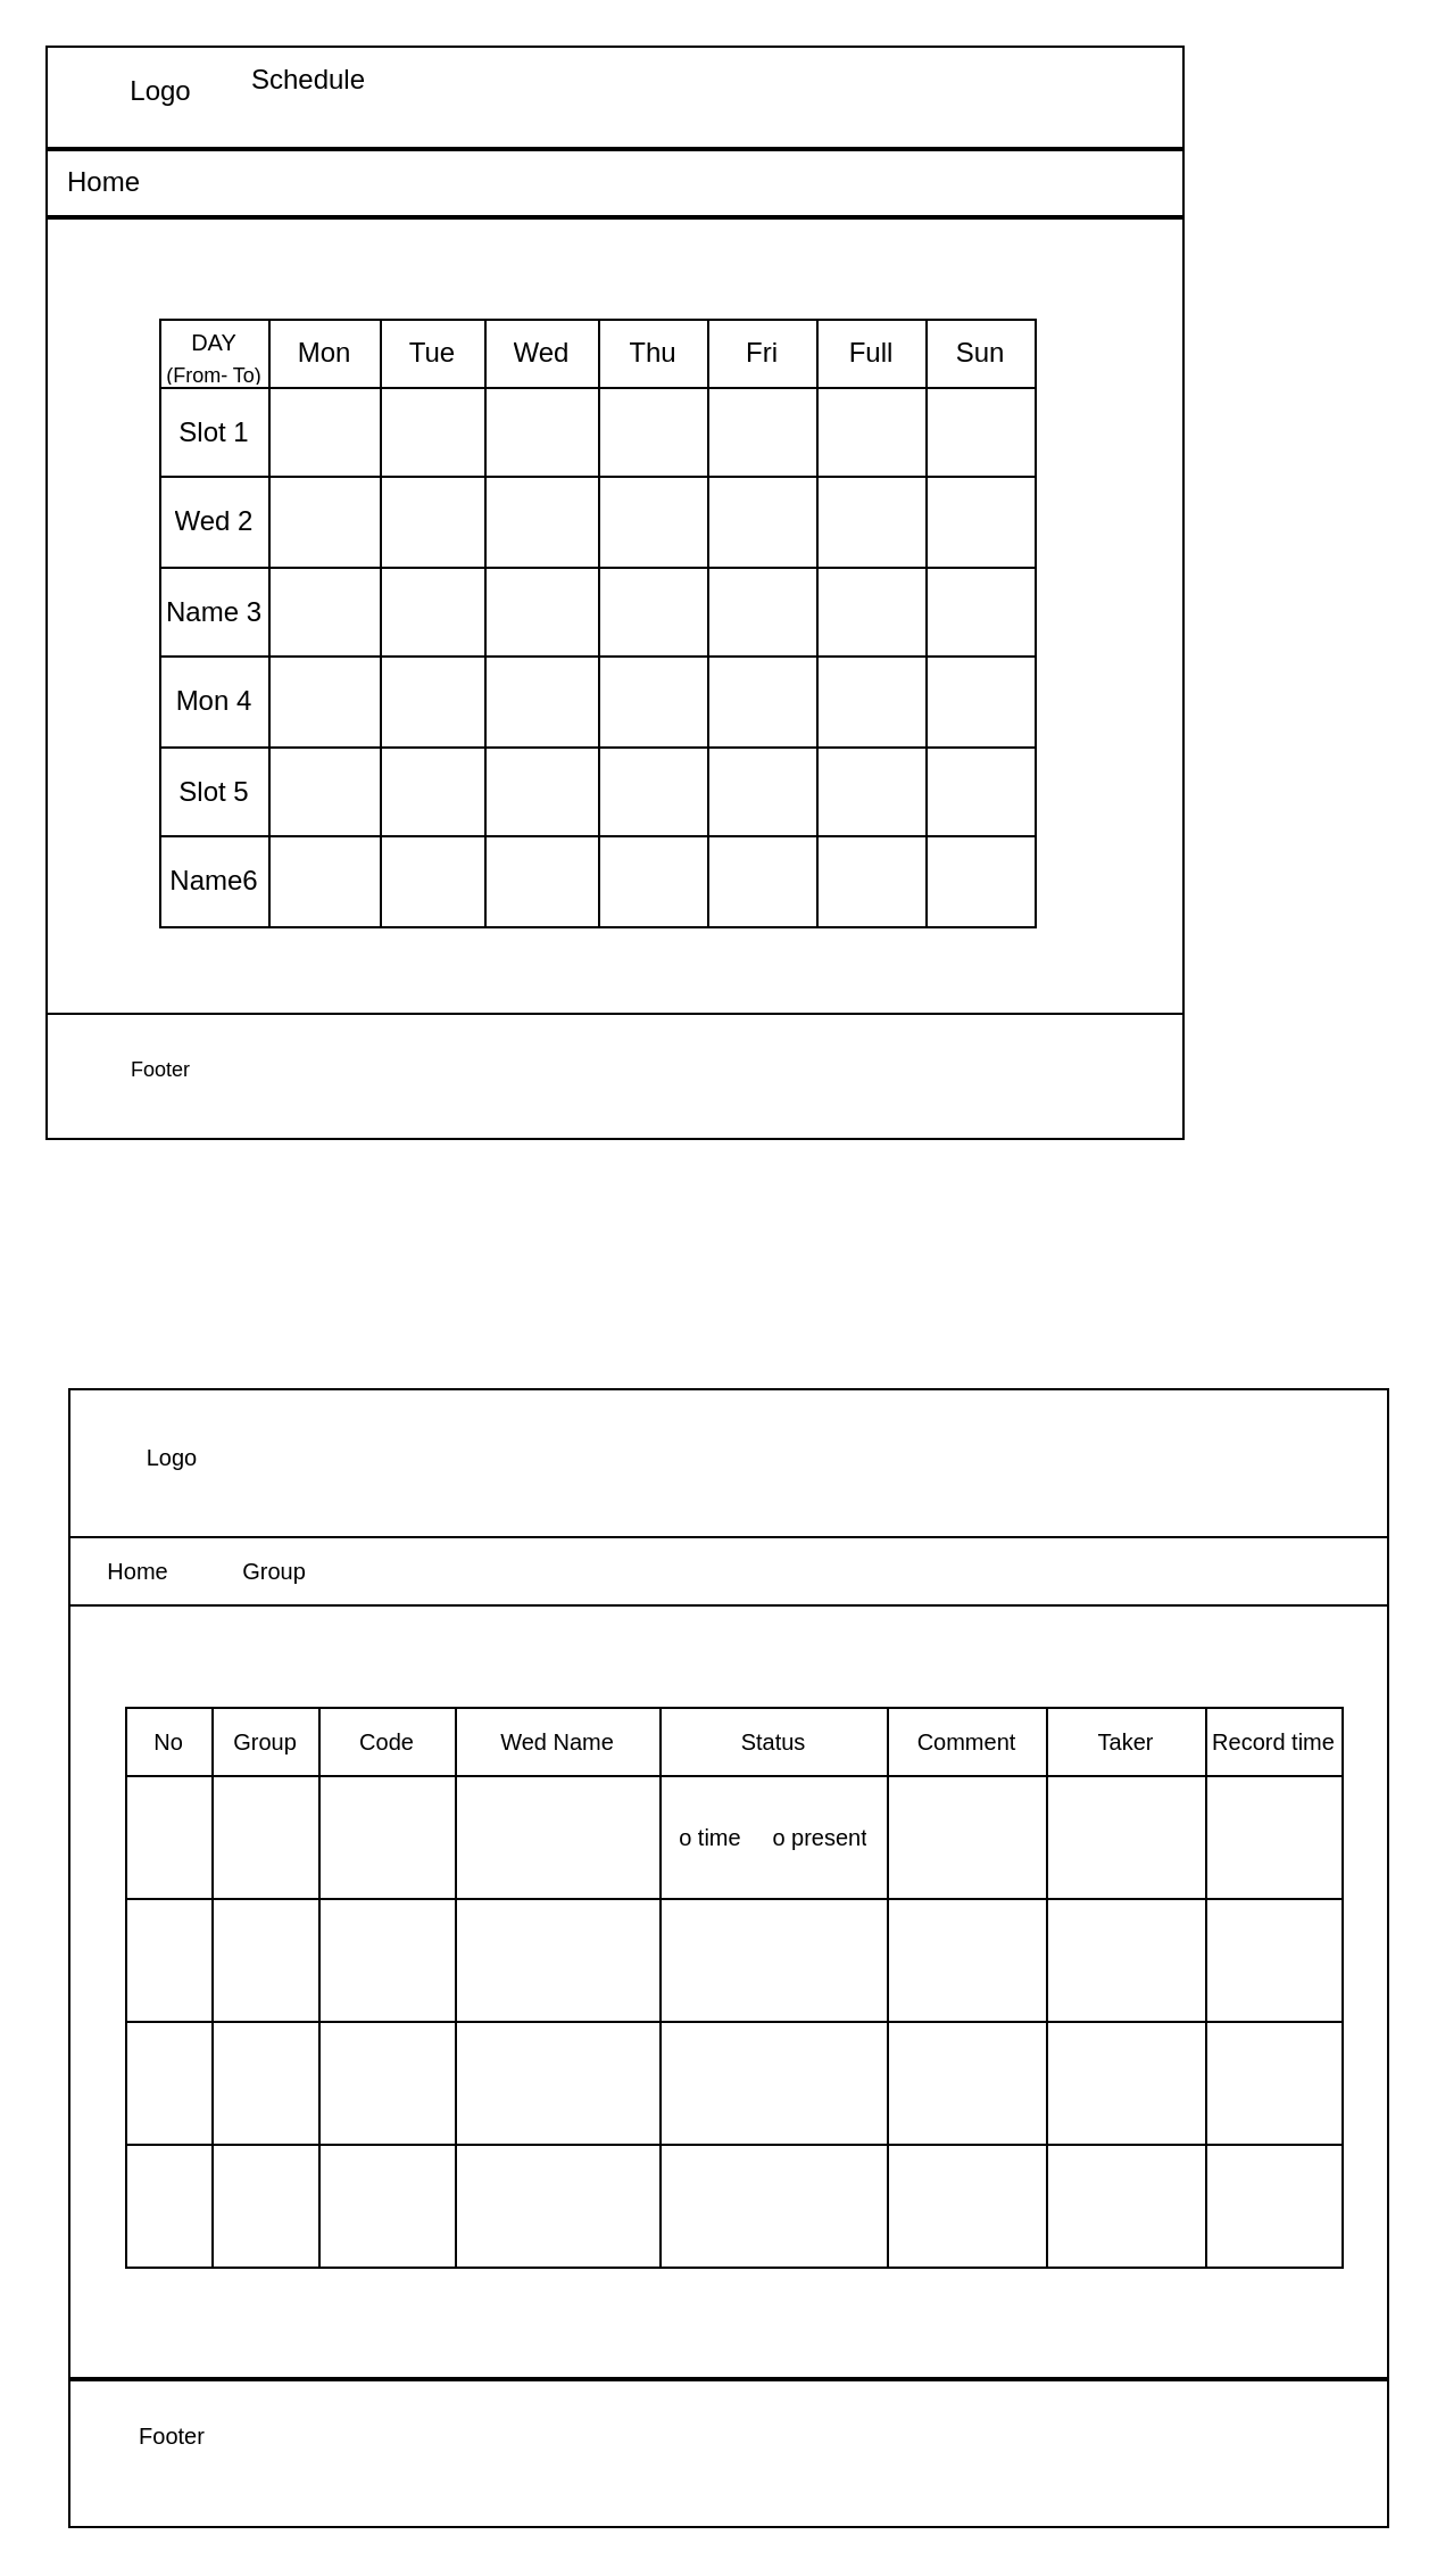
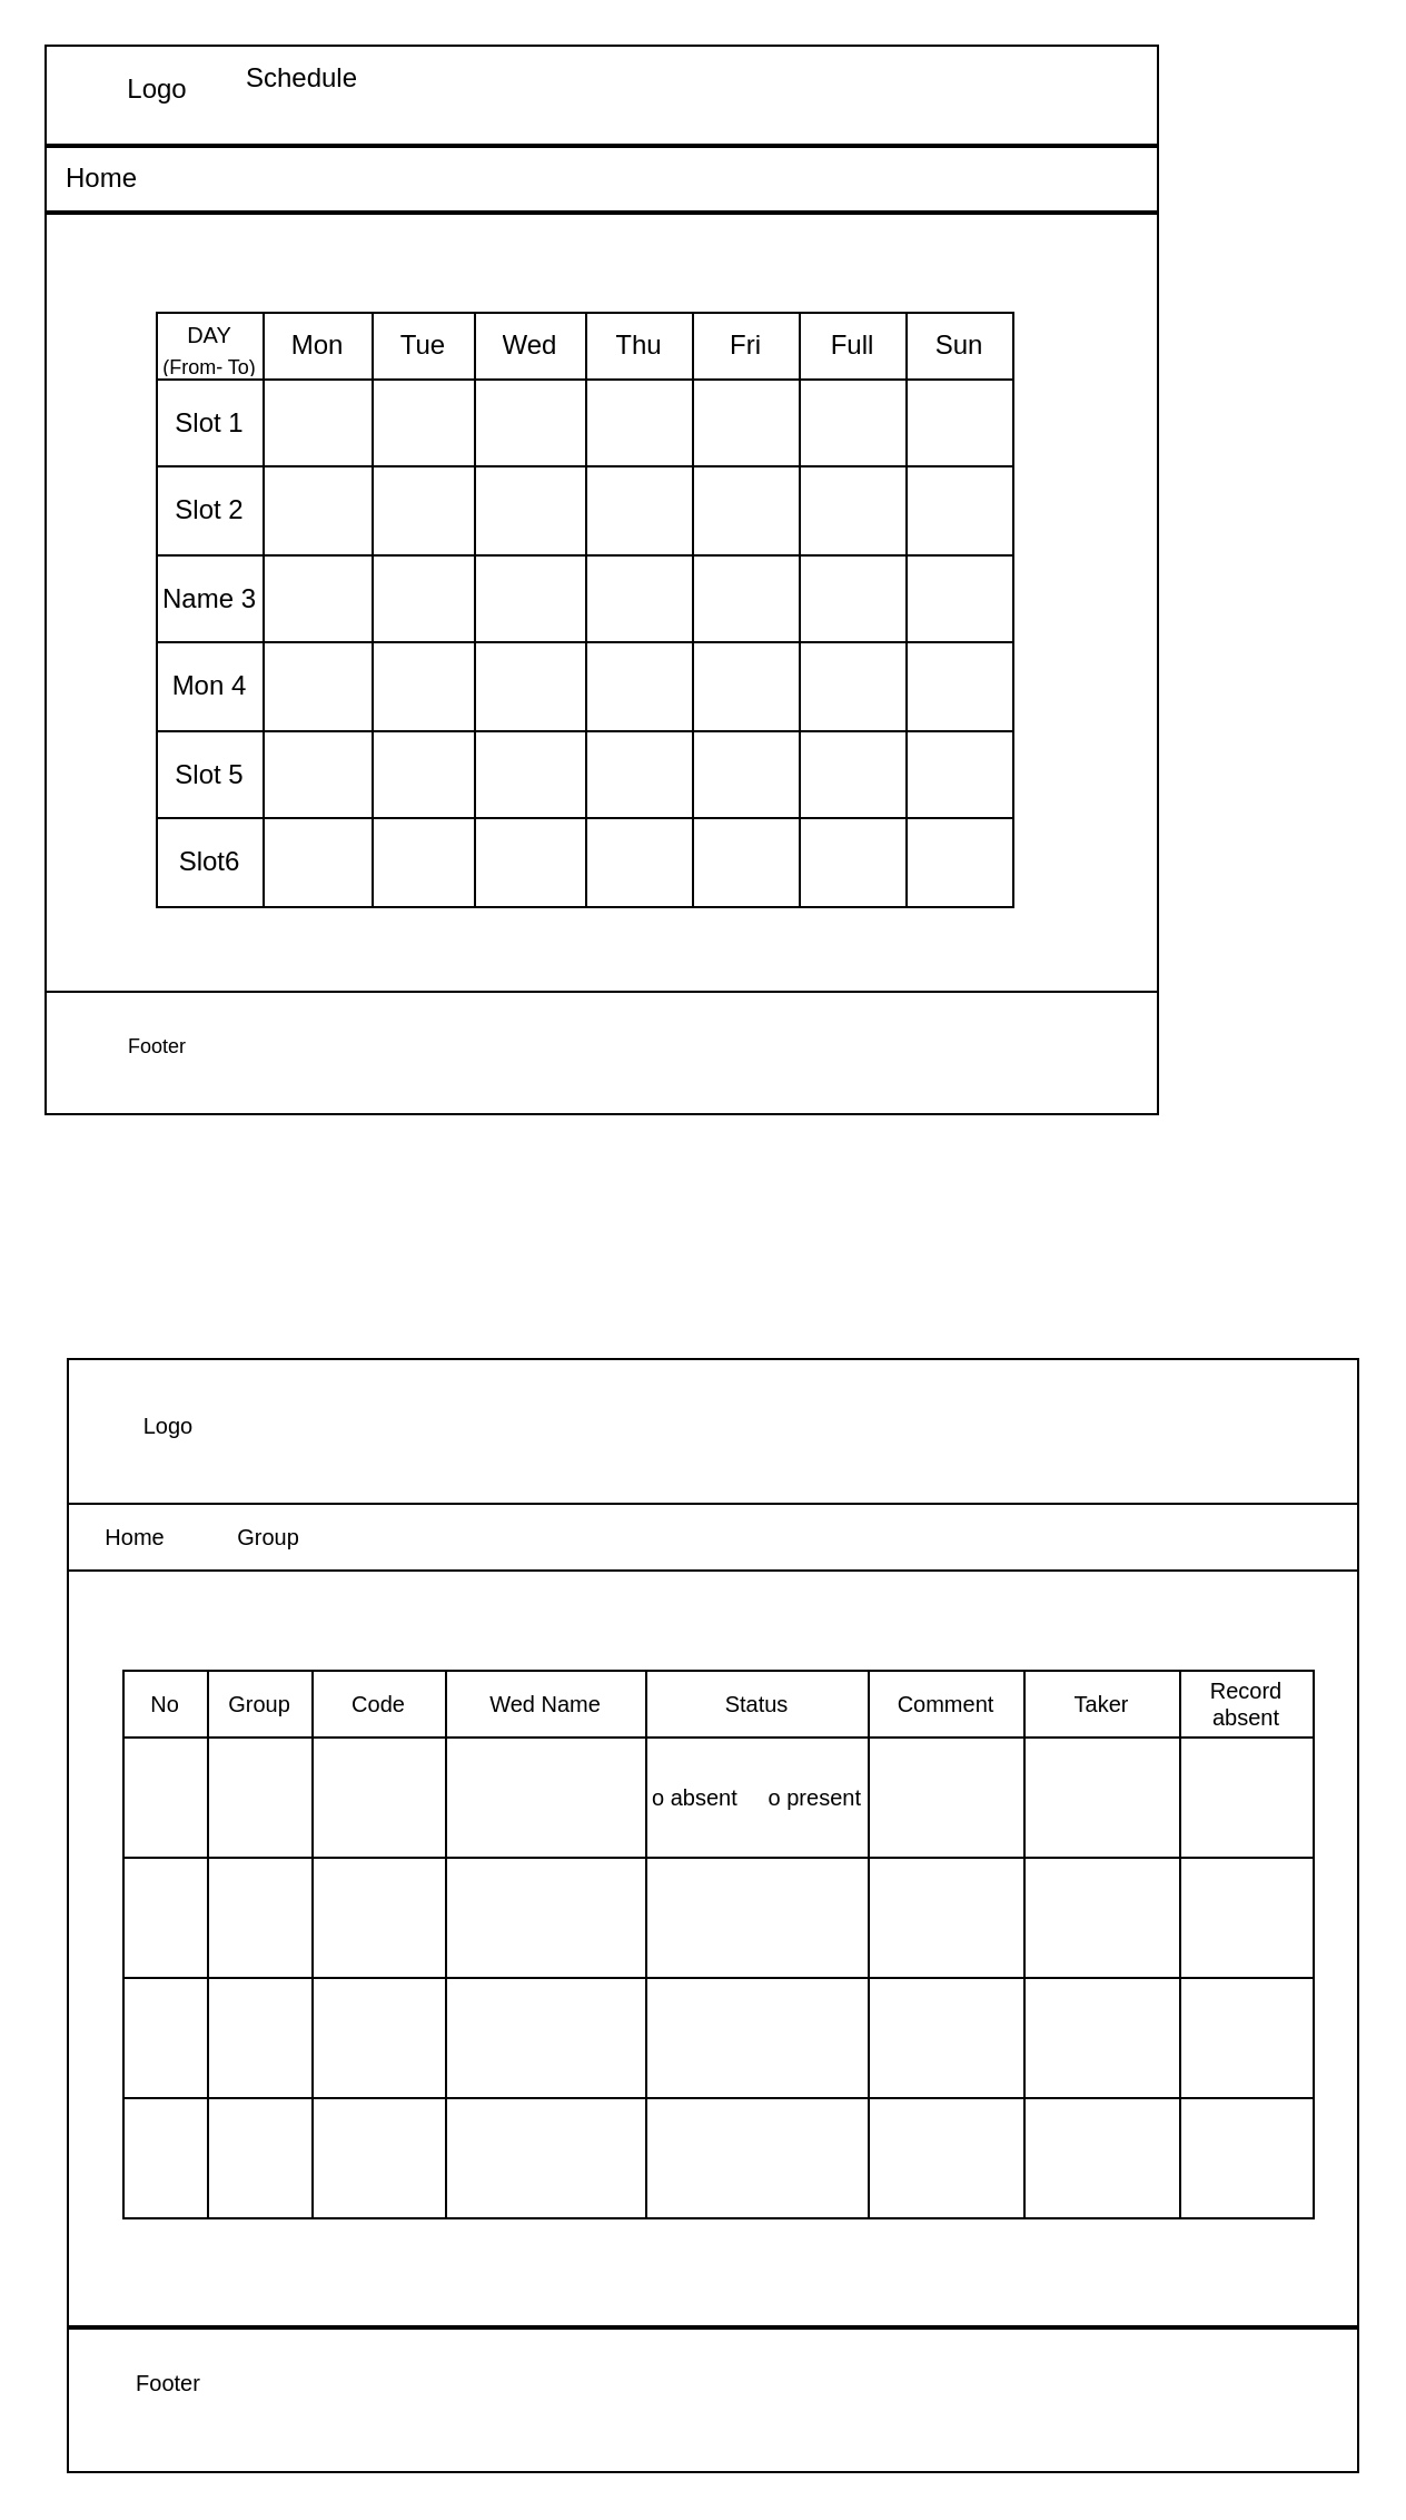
- <mxCell id="26" value="Wed 2" style="shape=partialRectangle;html=1;whiteSpace=wrap;connectable=0;overflow=hidden;fillColor=none;top=0;left=0;bottom=0;right=0;pointerEvents=1;" vertex="1" parent="25"><mxGeometry width="48" height="40" as="geometry"><mxRectangle width="48" height="40" as="alternateBounds" /></mxGeometry></mxCell>
+ <mxCell id="26" value="Slot 2" style="shape=partialRectangle;html=1;whiteSpace=wrap;connectable=0;overflow=hidden;fillColor=none;top=0;left=0;bottom=0;right=0;pointerEvents=1;" vertex="1" parent="25"><mxGeometry width="48" height="40" as="geometry"><mxRectangle width="48" height="40" as="alternateBounds" /></mxGeometry></mxCell>
- <mxCell id="62" value="Name6" style="shape=partialRectangle;html=1;whiteSpace=wrap;connectable=0;overflow=hidden;fillColor=none;top=0;left=0;bottom=0;right=0;pointerEvents=1;" vertex="1" parent="61"><mxGeometry width="48" height="40" as="geometry"><mxRectangle width="48" height="40" as="alternateBounds" /></mxGeometry></mxCell>
+ <mxCell id="62" value="Slot6" style="shape=partialRectangle;html=1;whiteSpace=wrap;connectable=0;overflow=hidden;fillColor=none;top=0;left=0;bottom=0;right=0;pointerEvents=1;" vertex="1" parent="61"><mxGeometry width="48" height="40" as="geometry"><mxRectangle width="48" height="40" as="alternateBounds" /></mxGeometry></mxCell>
- <mxCell id="88" value="Record time" style="shape=partialRectangle;html=1;whiteSpace=wrap;connectable=0;overflow=hidden;fillColor=none;top=0;left=0;bottom=0;right=0;pointerEvents=1;fontSize=10;strokeWidth=1;" vertex="1" parent="80"><mxGeometry x="475" width="60" height="30" as="geometry"><mxRectangle width="60" height="30" as="alternateBounds" /></mxGeometry></mxCell>
+ <mxCell id="88" value="Record absent" style="shape=partialRectangle;html=1;whiteSpace=wrap;connectable=0;overflow=hidden;fillColor=none;top=0;left=0;bottom=0;right=0;pointerEvents=1;fontSize=10;strokeWidth=1;" vertex="1" parent="80"><mxGeometry x="475" width="60" height="30" as="geometry"><mxRectangle width="60" height="30" as="alternateBounds" /></mxGeometry></mxCell>
- <mxCell id="94" value="o time&amp;nbsp; &amp;nbsp; &amp;nbsp;o present" style="shape=partialRectangle;html=1;whiteSpace=wrap;connectable=0;overflow=hidden;fillColor=none;top=0;left=0;bottom=0;right=0;pointerEvents=1;fontSize=10;strokeWidth=1;" vertex="1" parent="89"><mxGeometry x="235" width="100" height="54" as="geometry"><mxRectangle width="100" height="54" as="alternateBounds" /></mxGeometry></mxCell>
+ <mxCell id="94" value="o absent&amp;nbsp; &amp;nbsp; &amp;nbsp;o present" style="shape=partialRectangle;html=1;whiteSpace=wrap;connectable=0;overflow=hidden;fillColor=none;top=0;left=0;bottom=0;right=0;pointerEvents=1;fontSize=10;strokeWidth=1;" vertex="1" parent="89"><mxGeometry x="235" width="100" height="54" as="geometry"><mxRectangle width="100" height="54" as="alternateBounds" /></mxGeometry></mxCell>
